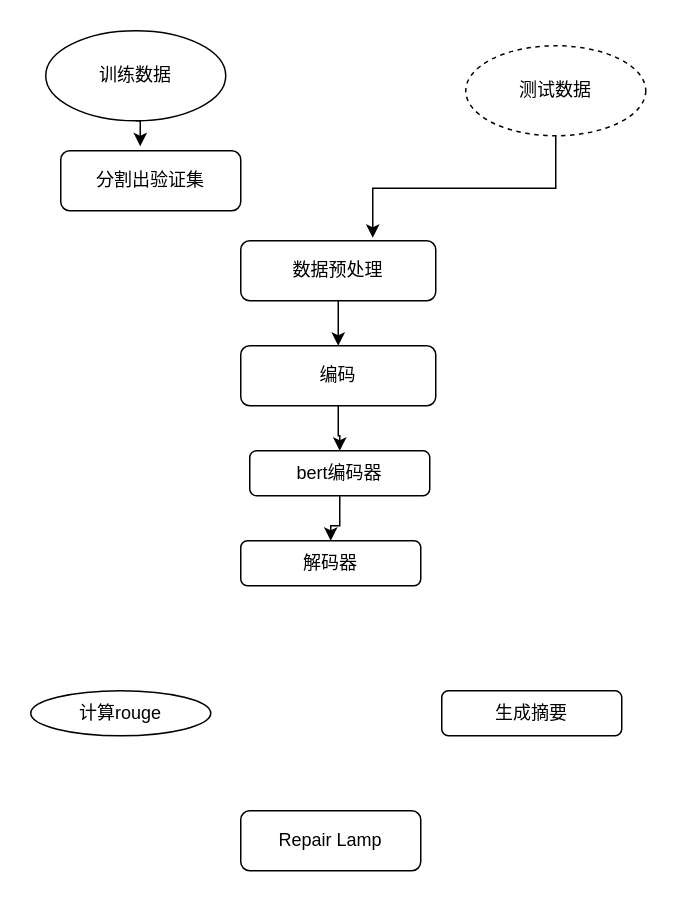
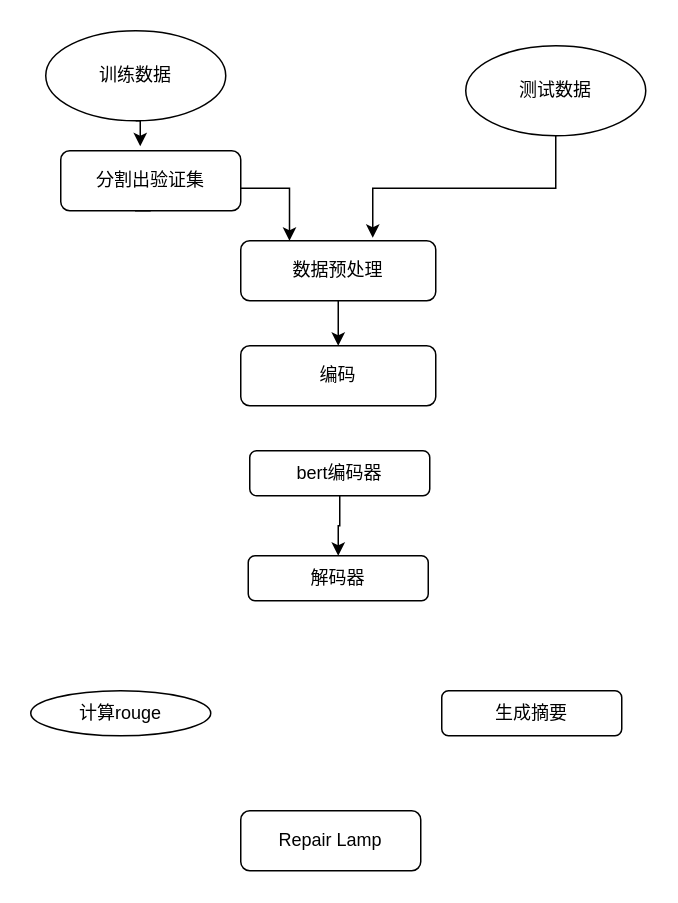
- <mxCell id="9" value="&lt;font style=&quot;vertical-align: inherit&quot;&gt;&lt;font style=&quot;vertical-align: inherit&quot;&gt;测试数据&lt;/font&gt;&lt;/font&gt;" style="ellipse;whiteSpace=wrap;html=1;dashed=1;" vertex="1" parent="1"><mxGeometry x="310" y="30" width="120" height="60" as="geometry" /></mxCell>
+ <mxCell id="9" value="&lt;font style=&quot;vertical-align: inherit&quot;&gt;&lt;font style=&quot;vertical-align: inherit&quot;&gt;测试数据&lt;/font&gt;&lt;/font&gt;" style="ellipse;whiteSpace=wrap;html=1;" vertex="1" parent="1"><mxGeometry x="310" y="30" width="120" height="60" as="geometry" /></mxCell>
+ <mxCell id="5" style="edgeStyle=orthogonalEdgeStyle;rounded=0;orthogonalLoop=1;jettySize=auto;html=1;entryX=0.25;entryY=0;entryDx=0;entryDy=0;exitX=0.5;exitY=1;exitDx=0;exitDy=0;" edge="1" parent="1" source="16" target="4"><mxGeometry relative="1" as="geometry"><mxPoint x="160" y="80" as="sourcePoint" /><Array as="points"><mxPoint x="90" y="125" /><mxPoint x="193" y="125" /></Array></mxGeometry></mxCell>
- <mxCell id="10" style="edgeStyle=orthogonalEdgeStyle;rounded=0;orthogonalLoop=1;jettySize=auto;html=1;exitX=0.5;exitY=1;exitDx=0;exitDy=0;" edge="1" parent="1" source="11" target="13"><mxGeometry relative="1" as="geometry" /></mxCell>
- <mxCell id="14" value="解码器" style="rounded=1;whiteSpace=wrap;html=1;" vertex="1" parent="1"><mxGeometry x="160" y="360" width="120" height="30" as="geometry" /></mxCell>
+ <mxCell id="14" value="解码器" style="rounded=1;whiteSpace=wrap;html=1;" vertex="1" parent="1"><mxGeometry x="165" y="370" width="120" height="30" as="geometry" /></mxCell>
